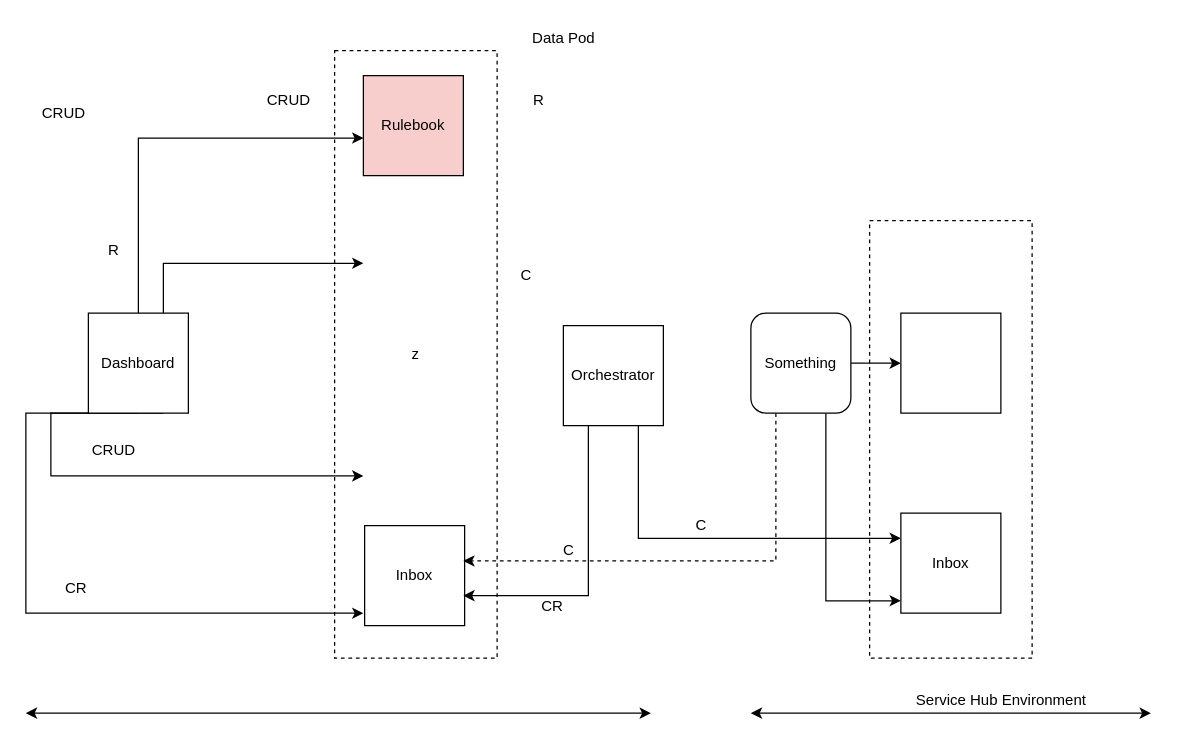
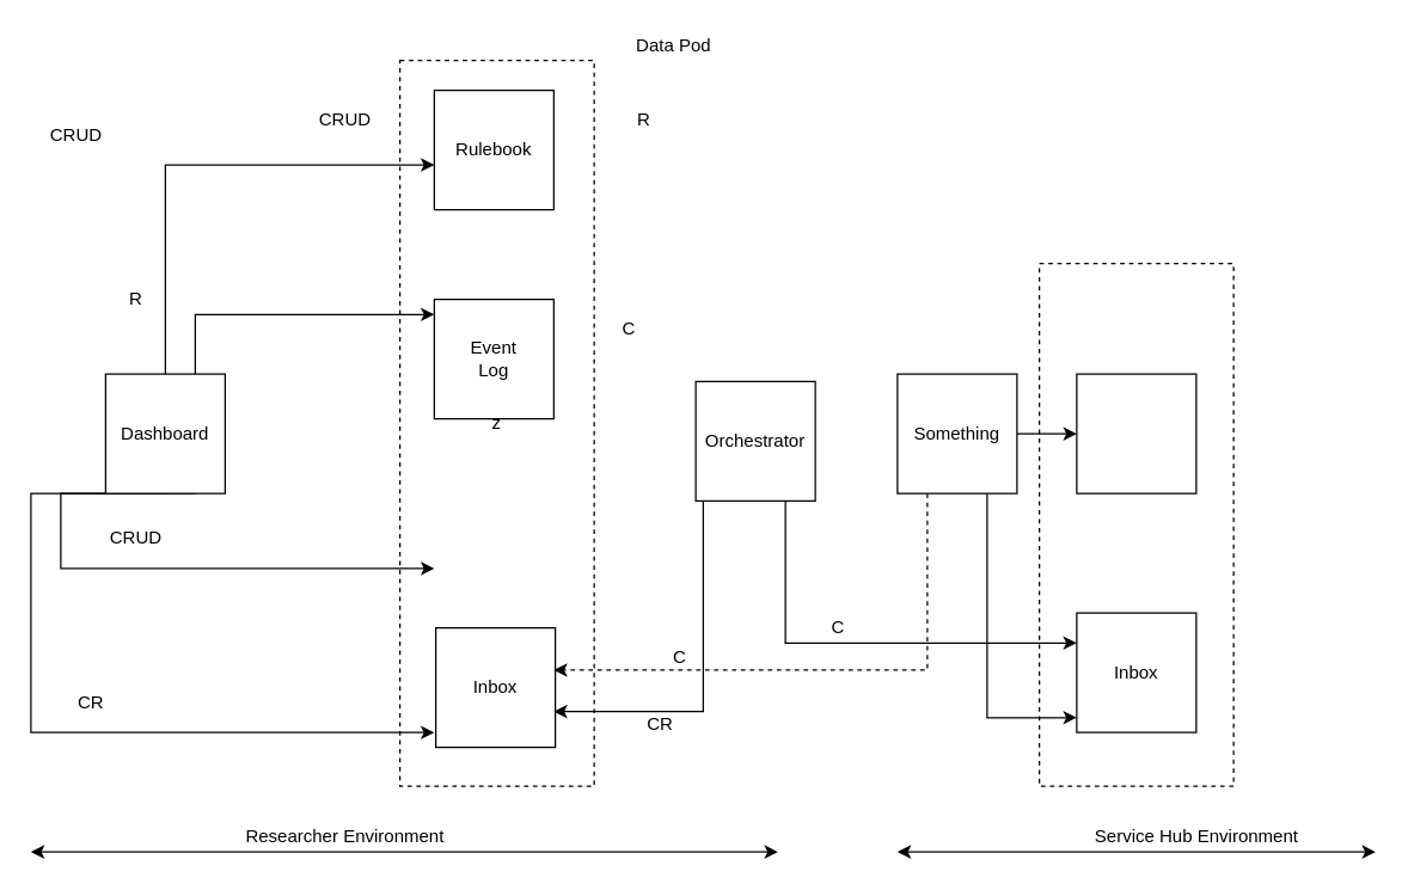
- <mxCell id="8" value="Rulebook" style="whiteSpace=wrap;html=1;aspect=fixed;fillColor=#f8cecc;" parent="1" vertex="1"><mxGeometry x="290" y="60" width="80" height="80" as="geometry" /></mxCell>
+ <mxCell id="8" value="Rulebook" style="whiteSpace=wrap;html=1;aspect=fixed;" parent="1" vertex="1"><mxGeometry x="290" y="60" width="80" height="80" as="geometry" /></mxCell>
+ <mxCell id="9" value="Event&lt;br&gt;Log" style="whiteSpace=wrap;html=1;aspect=fixed;" parent="1" vertex="1"><mxGeometry x="290" y="200" width="80" height="80" as="geometry" /></mxCell>
- <mxCell id="17" value="Something" style="whiteSpace=wrap;html=1;aspect=fixed;rounded=1;" parent="1" vertex="1"><mxGeometry x="600" y="250" width="80" height="80" as="geometry" /></mxCell>
+ <mxCell id="17" value="Something" style="whiteSpace=wrap;html=1;aspect=fixed;" parent="1" vertex="1"><mxGeometry x="600" y="250" width="80" height="80" as="geometry" /></mxCell>
- <mxCell id="13" value="Orchestrator" style="whiteSpace=wrap;html=1;aspect=fixed;" parent="1" vertex="1"><mxGeometry x="450" y="260" width="80" height="80" as="geometry" /></mxCell>
+ <mxCell id="13" value="Orchestrator" style="whiteSpace=wrap;html=1;aspect=fixed;" parent="1" vertex="1"><mxGeometry x="465" y="255" width="80" height="80" as="geometry" /></mxCell>
+ <mxCell id="28" value="Researcher Environment" style="text;html=1;align=center;verticalAlign=middle;resizable=0;points=[];autosize=1;strokeColor=none;" parent="1" vertex="1"><mxGeometry x="155" y="550" width="150" height="20" as="geometry" /></mxCell>
